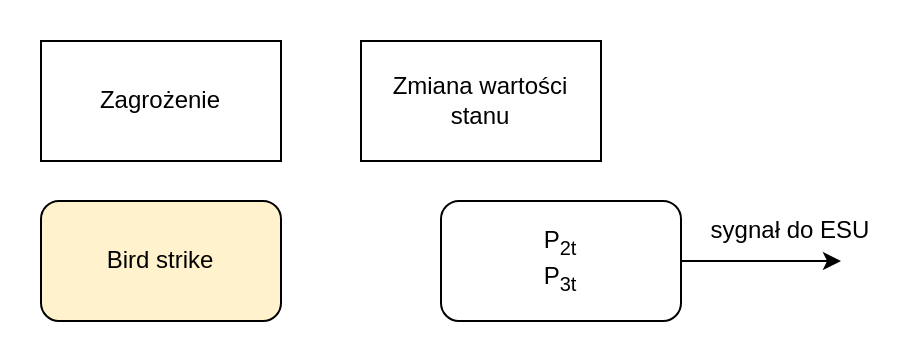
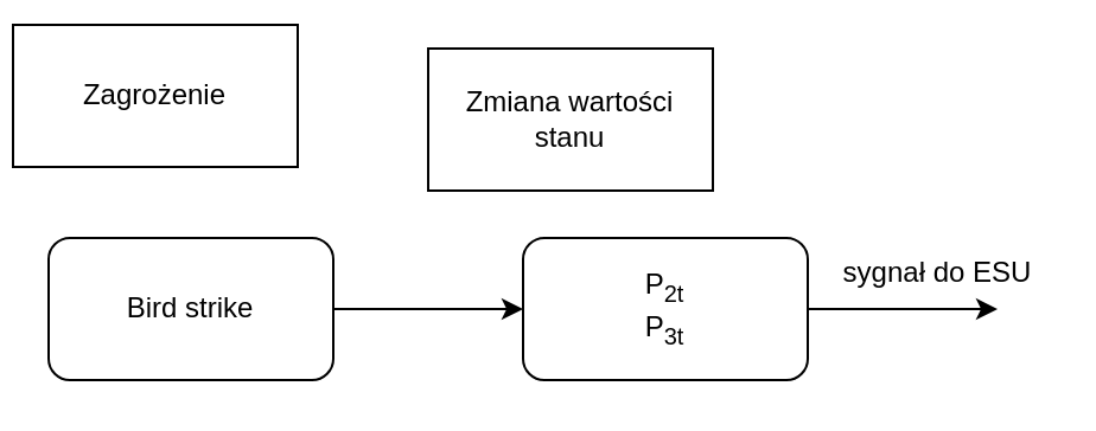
- <mxCell id="6" value="Zagrożenie" style="rounded=0;whiteSpace=wrap;html=1;" vertex="1" parent="1"><mxGeometry x="20" y="20" width="120" height="60" as="geometry" /></mxCell>
+ <mxCell id="6" value="Zagrożenie" style="rounded=0;whiteSpace=wrap;html=1;" vertex="1" parent="1"><mxGeometry x="5" y="10" width="120" height="60" as="geometry" /></mxCell>
- <mxCell id="3" value="Bird strike" style="rounded=1;whiteSpace=wrap;html=1;fillColor=#fff2cc;" vertex="1" parent="1"><mxGeometry x="20" y="100" width="120" height="60" as="geometry" /></mxCell>
+ <mxCell id="3" value="Bird strike" style="rounded=1;whiteSpace=wrap;html=1;" vertex="1" parent="1"><mxGeometry x="20" y="100" width="120" height="60" as="geometry" /></mxCell>
+ <mxCell id="2" value="" style="edgeStyle=orthogonalEdgeStyle;rounded=0;orthogonalLoop=1;jettySize=auto;html=1;" edge="1" parent="1" source="3" target="5"><mxGeometry relative="1" as="geometry" /></mxCell>
